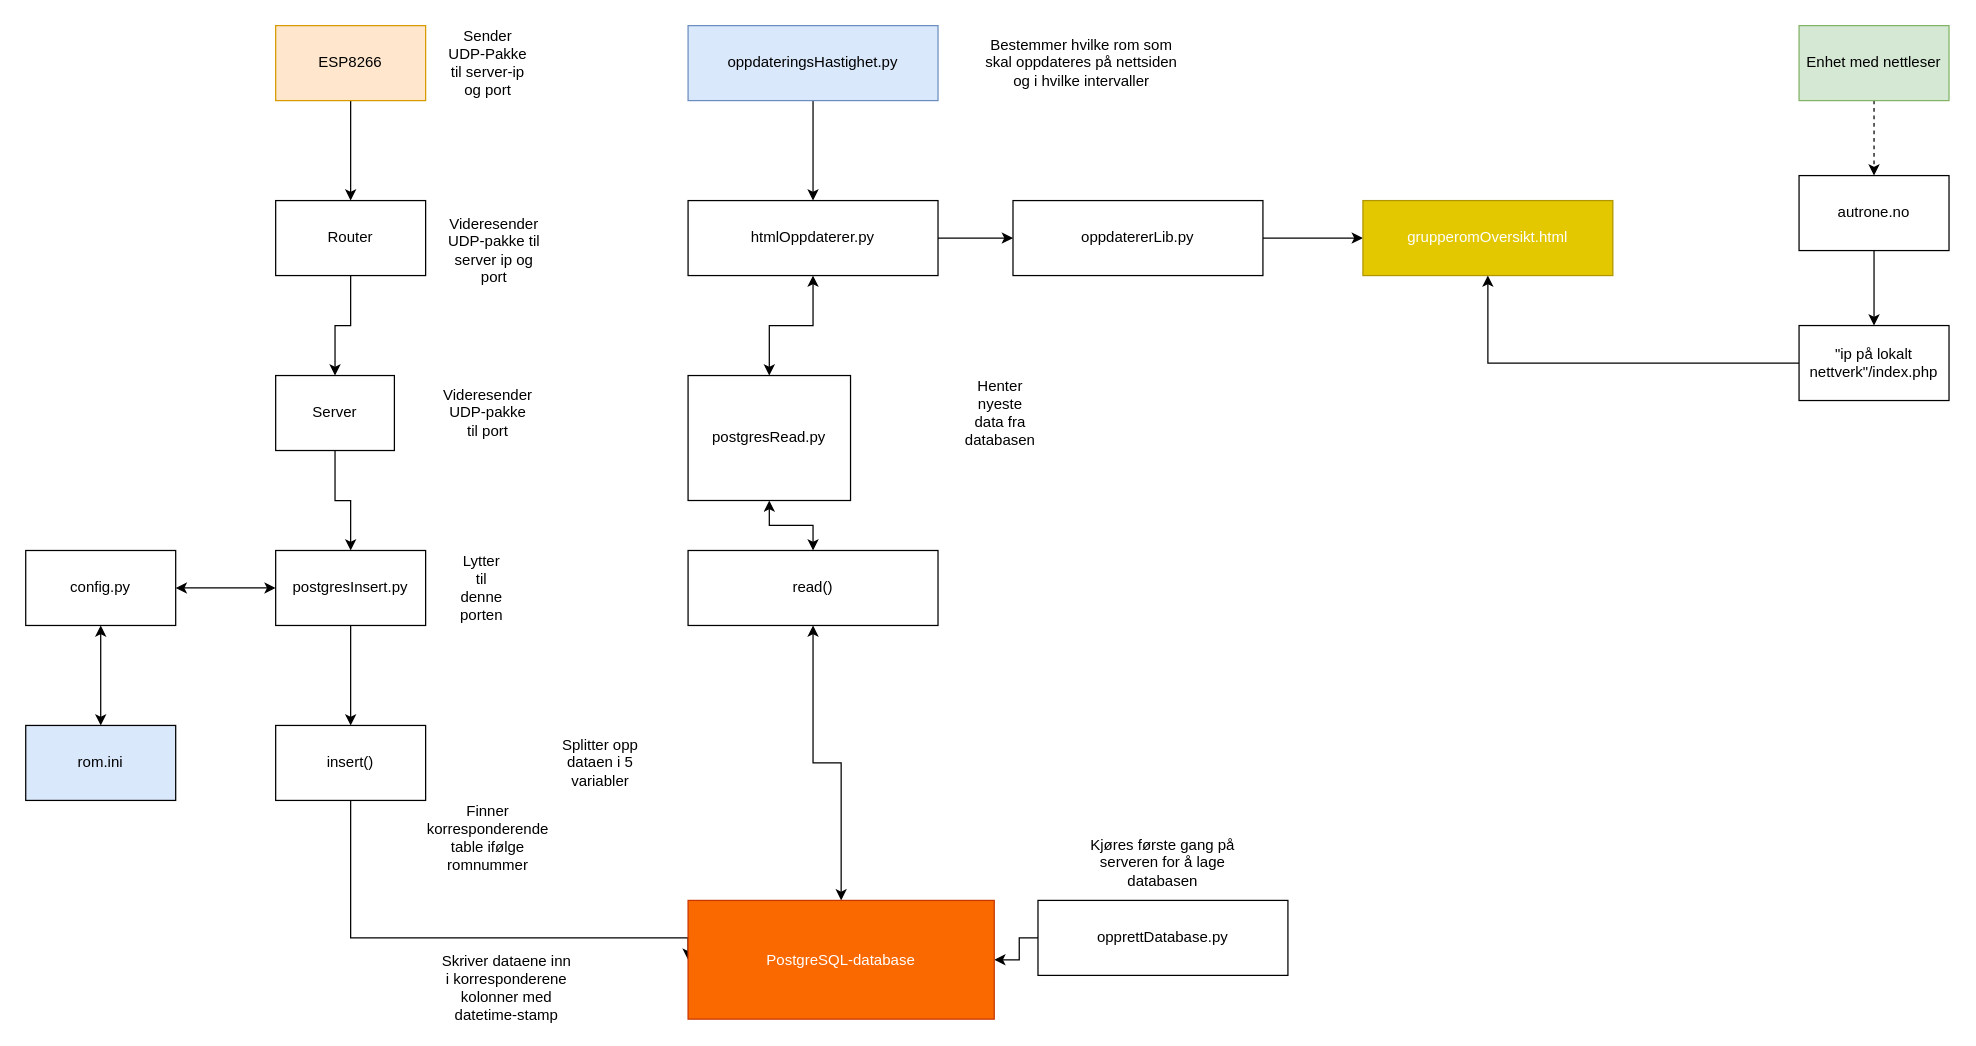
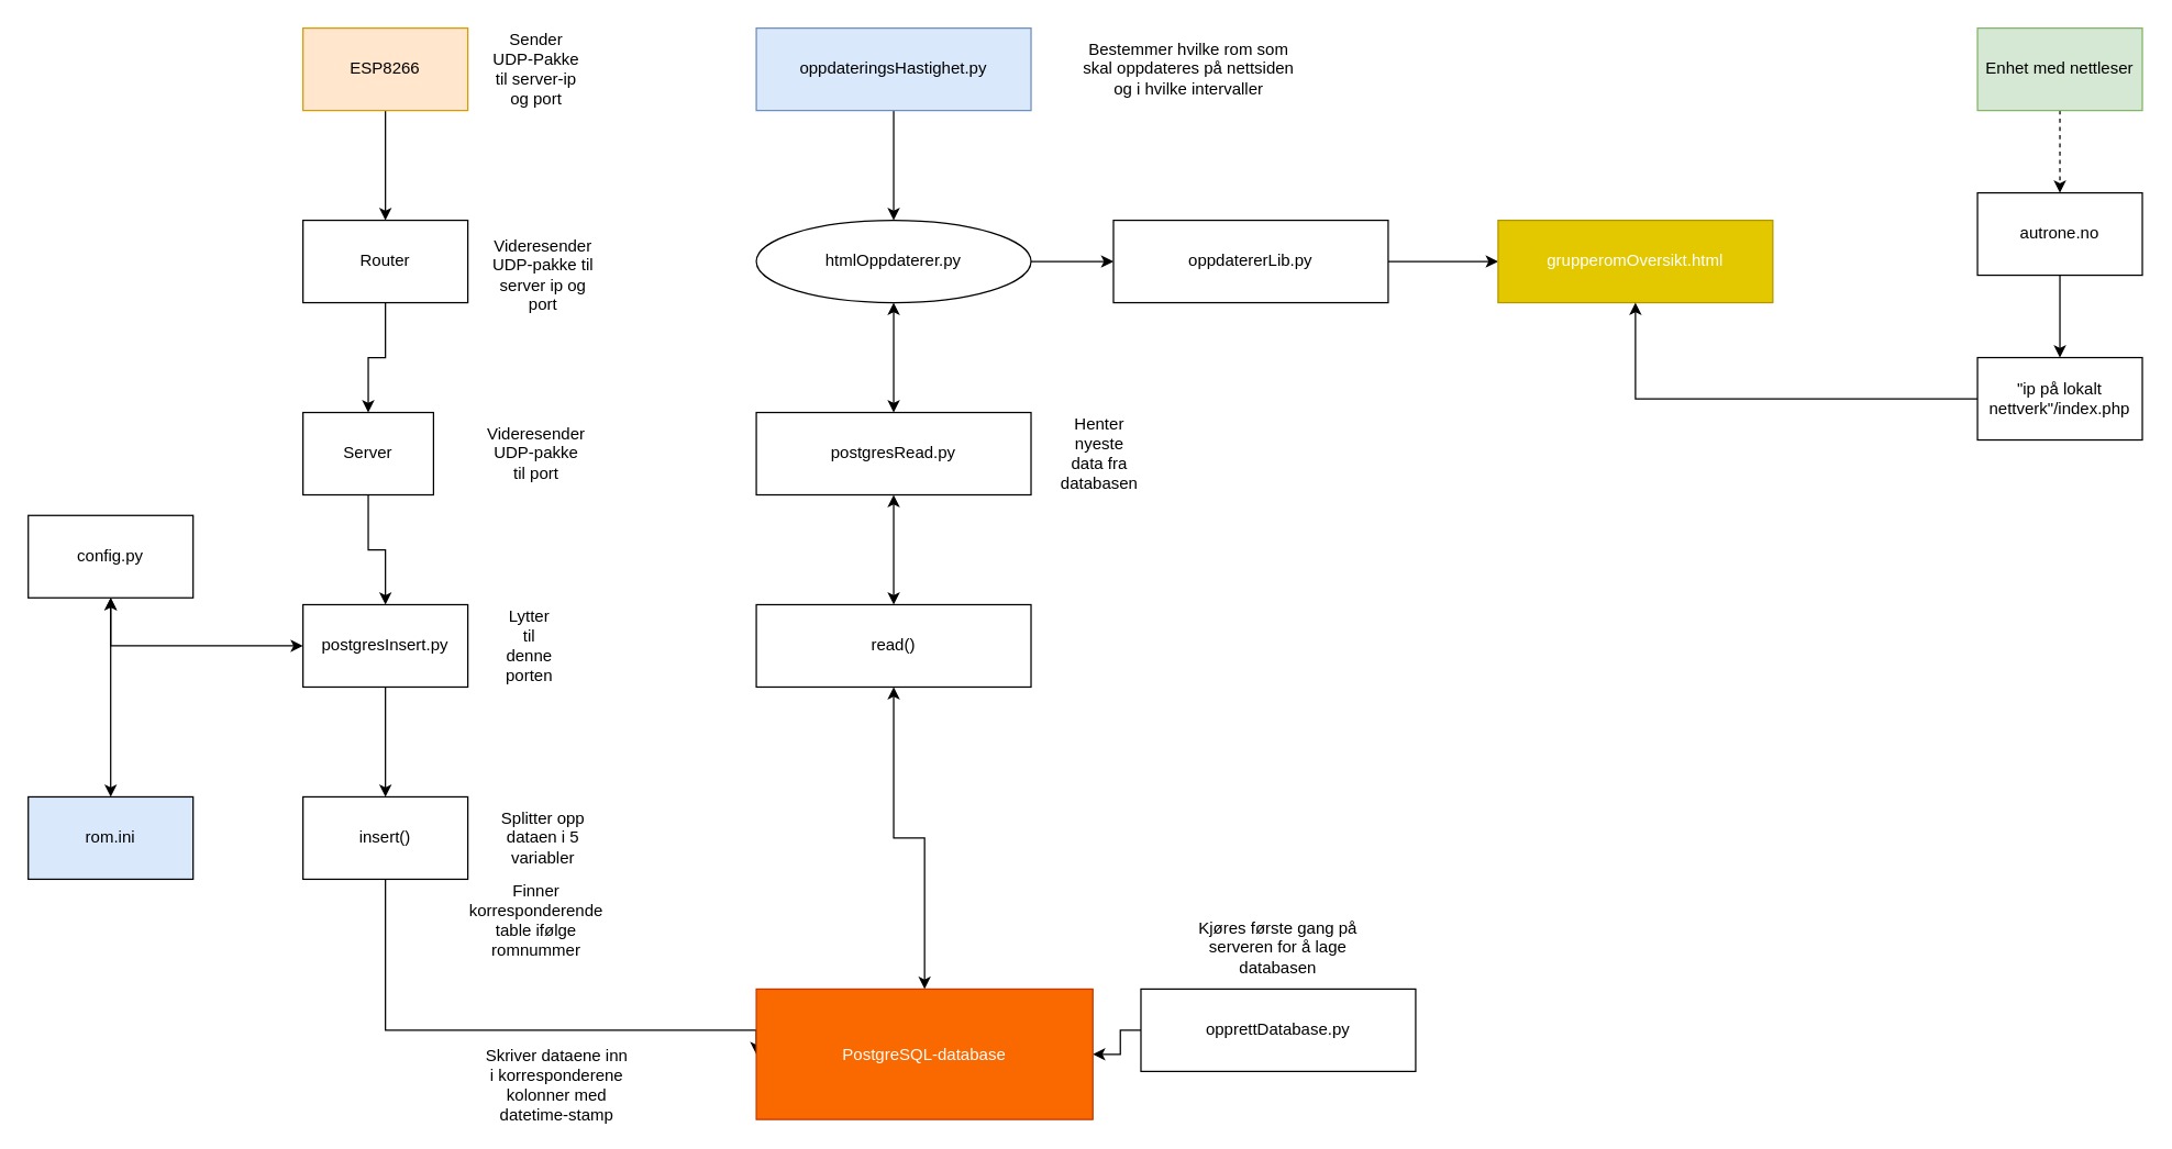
- <mxCell id="27" value="htmlOppdaterer.py" style="rounded=0;whiteSpace=wrap;html=1;" vertex="1" parent="1"><mxGeometry x="550" y="160" width="200" height="60" as="geometry" /></mxCell>
+ <mxCell id="27" value="htmlOppdaterer.py" style="ellipse;whiteSpace=wrap;html=1;" vertex="1" parent="1"><mxGeometry x="550" y="160" width="200" height="60" as="geometry" /></mxCell>
- <mxCell id="29" value="postgresRead.py&lt;br&gt;" style="rounded=0;whiteSpace=wrap;html=1;" vertex="1" parent="1"><mxGeometry x="550" y="300" width="130" height="100" as="geometry" /></mxCell>
+ <mxCell id="29" value="postgresRead.py&lt;br&gt;" style="rounded=0;whiteSpace=wrap;html=1;" vertex="1" parent="1"><mxGeometry x="550" y="300" width="200" height="60" as="geometry" /></mxCell>
- <mxCell id="12" value="config.py" style="rounded=0;whiteSpace=wrap;html=1;" vertex="1" parent="1"><mxGeometry x="20" y="440" width="120" height="60" as="geometry" /></mxCell>
+ <mxCell id="12" value="config.py" style="rounded=0;whiteSpace=wrap;html=1;" vertex="1" parent="1"><mxGeometry x="20" y="375" width="120" height="60" as="geometry" /></mxCell>
- <mxCell id="20" value="Splitter opp dataen i 5 variabler" style="text;html=1;strokeColor=none;fillColor=none;align=center;verticalAlign=middle;whiteSpace=wrap;rounded=0;" vertex="1" parent="1"><mxGeometry x="435" y="600" width="90" height="20" as="geometry" /></mxCell>
+ <mxCell id="20" value="Splitter opp dataen i 5 variabler" style="text;html=1;strokeColor=none;fillColor=none;align=center;verticalAlign=middle;whiteSpace=wrap;rounded=0;" vertex="1" parent="1"><mxGeometry x="350" y="600" width="90" height="20" as="geometry" /></mxCell>
